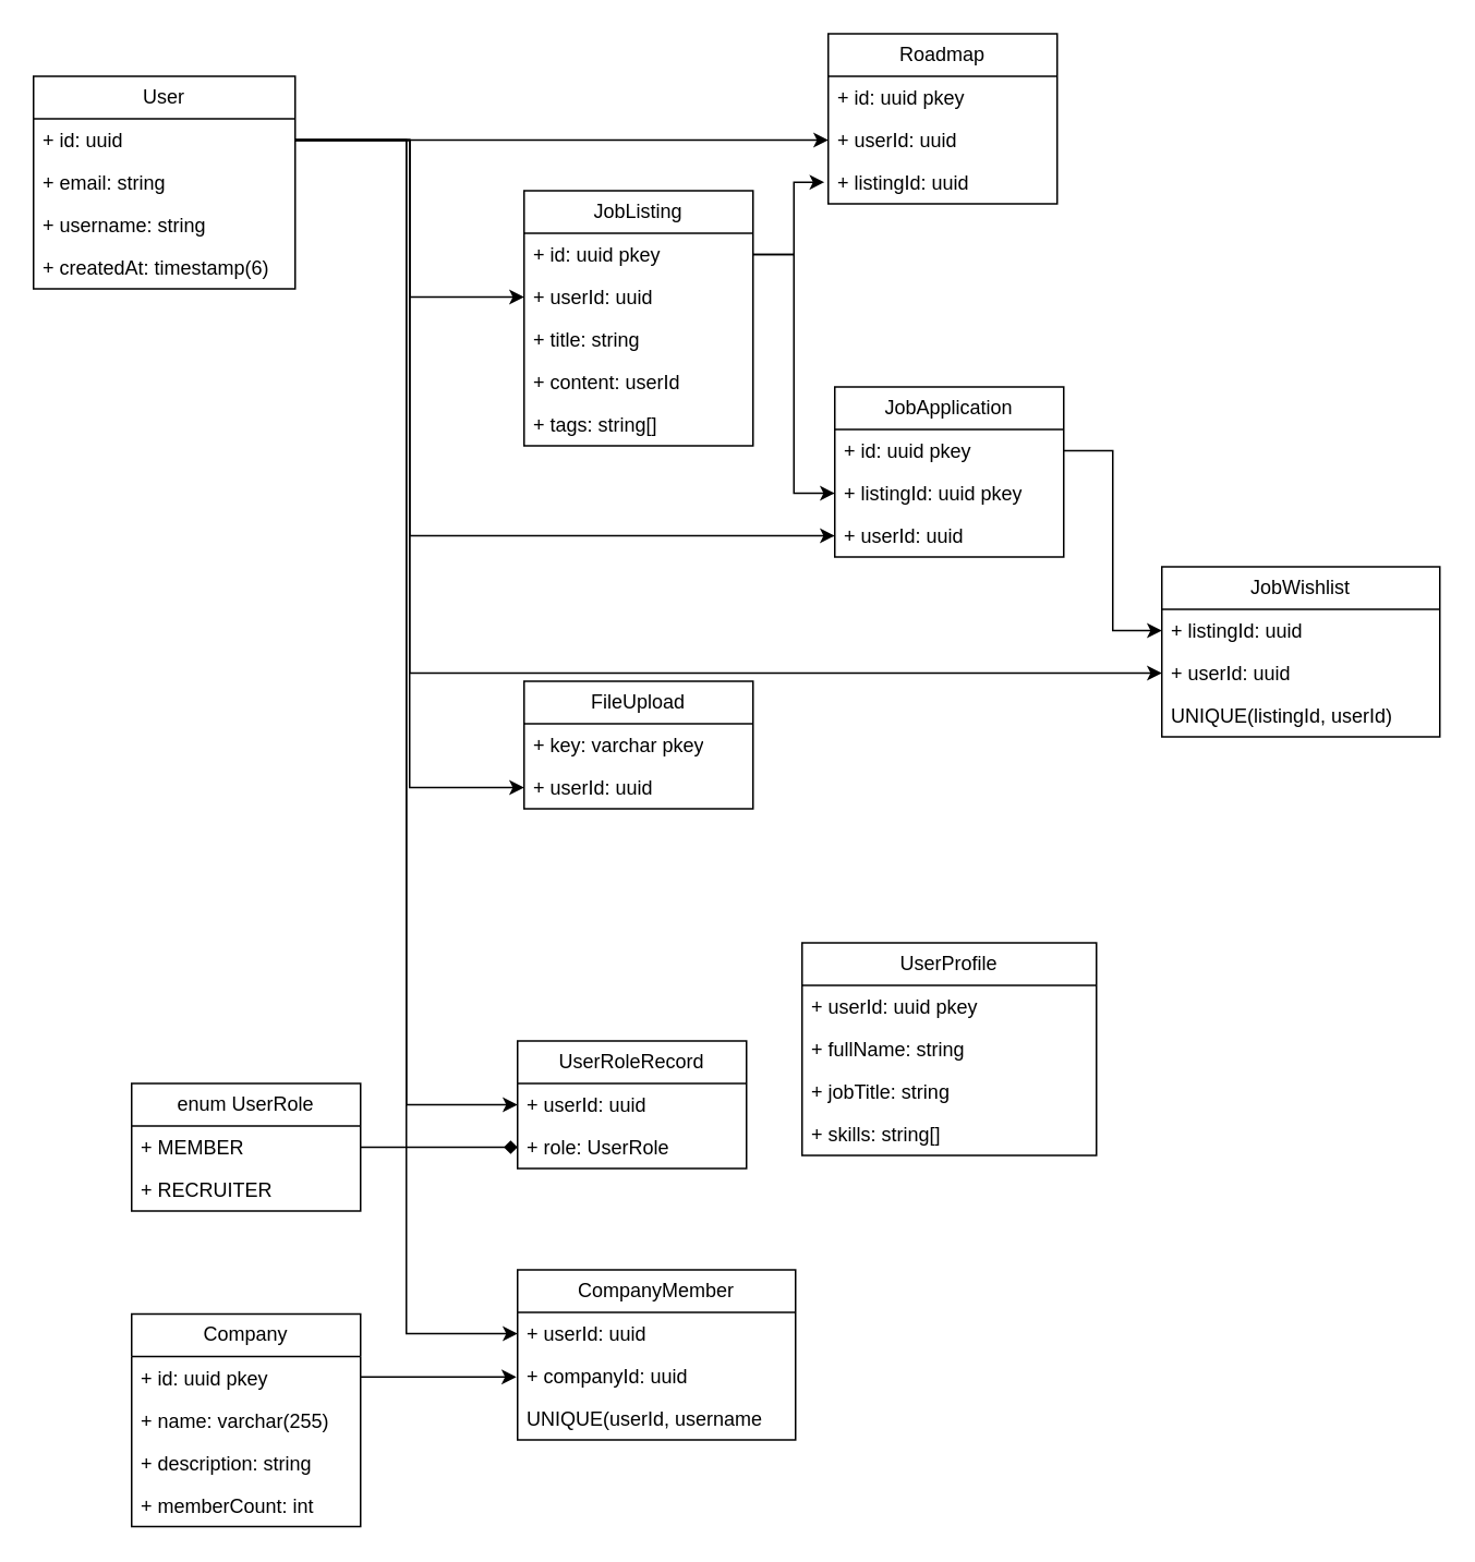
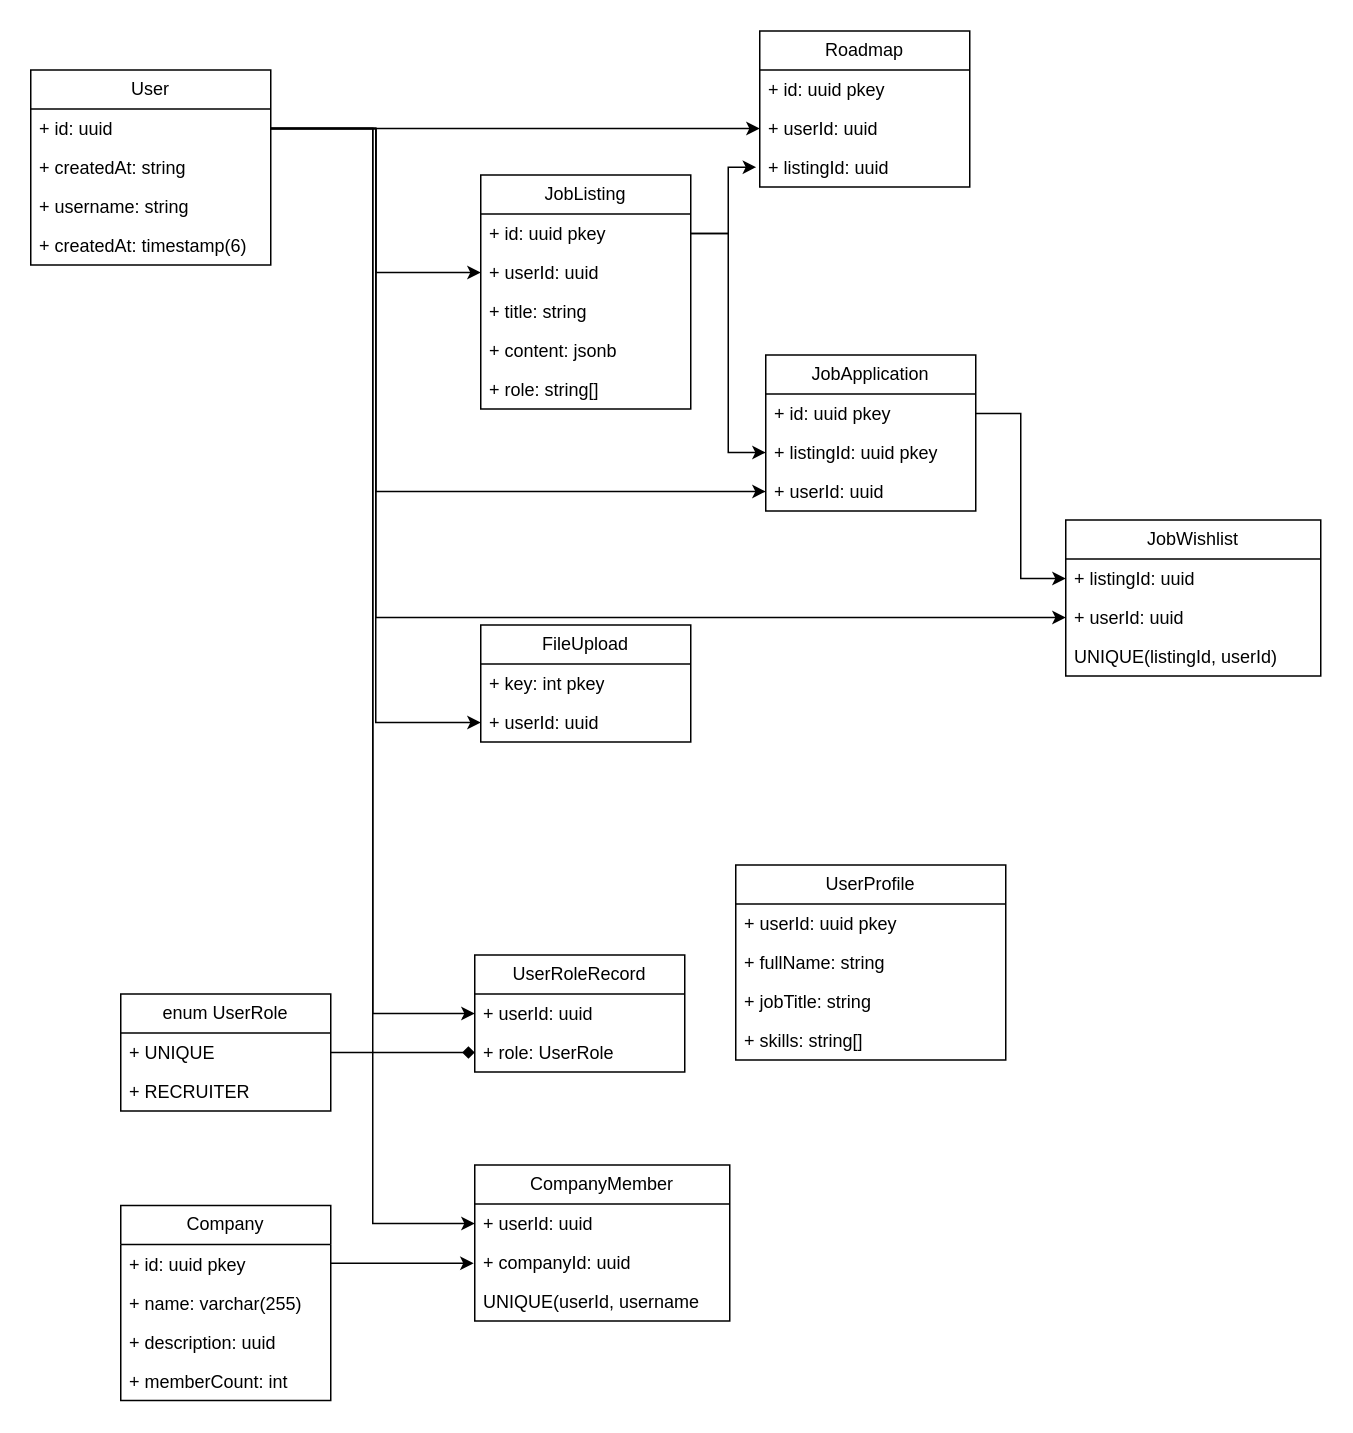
- <mxCell id="4" value="+ email: string" style="text;strokeColor=none;fillColor=none;align=left;verticalAlign=top;spacingLeft=4;spacingRight=4;overflow=hidden;rotatable=0;points=[[0,0.5],[1,0.5]];portConstraint=eastwest;whiteSpace=wrap;html=1;" vertex="1" parent="2"><mxGeometry y="52" width="160" height="26" as="geometry" /></mxCell>
+ <mxCell id="4" value="+ createdAt: string" style="text;strokeColor=none;fillColor=none;align=left;verticalAlign=top;spacingLeft=4;spacingRight=4;overflow=hidden;rotatable=0;points=[[0,0.5],[1,0.5]];portConstraint=eastwest;whiteSpace=wrap;html=1;" vertex="1" parent="2"><mxGeometry y="52" width="160" height="26" as="geometry" /></mxCell>
- <mxCell id="16" value="+ content: userId" style="text;strokeColor=none;fillColor=none;align=left;verticalAlign=top;spacingLeft=4;spacingRight=4;overflow=hidden;rotatable=0;points=[[0,0.5],[1,0.5]];portConstraint=eastwest;whiteSpace=wrap;html=1;" vertex="1" parent="12"><mxGeometry y="104" width="140" height="26" as="geometry" /></mxCell>
+ <mxCell id="16" value="+ content: jsonb" style="text;strokeColor=none;fillColor=none;align=left;verticalAlign=top;spacingLeft=4;spacingRight=4;overflow=hidden;rotatable=0;points=[[0,0.5],[1,0.5]];portConstraint=eastwest;whiteSpace=wrap;html=1;" vertex="1" parent="12"><mxGeometry y="104" width="140" height="26" as="geometry" /></mxCell>
- <mxCell id="17" value="+ tags: string[]" style="text;strokeColor=none;fillColor=none;align=left;verticalAlign=top;spacingLeft=4;spacingRight=4;overflow=hidden;rotatable=0;points=[[0,0.5],[1,0.5]];portConstraint=eastwest;whiteSpace=wrap;html=1;" vertex="1" parent="12"><mxGeometry y="130" width="140" height="26" as="geometry" /></mxCell>
+ <mxCell id="17" value="+ role: string[]" style="text;strokeColor=none;fillColor=none;align=left;verticalAlign=top;spacingLeft=4;spacingRight=4;overflow=hidden;rotatable=0;points=[[0,0.5],[1,0.5]];portConstraint=eastwest;whiteSpace=wrap;html=1;" vertex="1" parent="12"><mxGeometry y="130" width="140" height="26" as="geometry" /></mxCell>
- <mxCell id="26" value="+ key: varchar pkey" style="text;strokeColor=none;fillColor=none;align=left;verticalAlign=top;spacingLeft=4;spacingRight=4;overflow=hidden;rotatable=0;points=[[0,0.5],[1,0.5]];portConstraint=eastwest;whiteSpace=wrap;html=1;" vertex="1" parent="25"><mxGeometry y="26" width="140" height="26" as="geometry" /></mxCell>
+ <mxCell id="26" value="+ key: int pkey" style="text;strokeColor=none;fillColor=none;align=left;verticalAlign=top;spacingLeft=4;spacingRight=4;overflow=hidden;rotatable=0;points=[[0,0.5],[1,0.5]];portConstraint=eastwest;whiteSpace=wrap;html=1;" vertex="1" parent="25"><mxGeometry y="26" width="140" height="26" as="geometry" /></mxCell>
- <mxCell id="33" value="+ MEMBER" style="text;strokeColor=none;fillColor=none;align=left;verticalAlign=top;spacingLeft=4;spacingRight=4;overflow=hidden;rotatable=0;points=[[0,0.5],[1,0.5]];portConstraint=eastwest;whiteSpace=wrap;html=1;" vertex="1" parent="32"><mxGeometry y="26" width="140" height="26" as="geometry" /></mxCell>
+ <mxCell id="33" value="+ UNIQUE" style="text;strokeColor=none;fillColor=none;align=left;verticalAlign=top;spacingLeft=4;spacingRight=4;overflow=hidden;rotatable=0;points=[[0,0.5],[1,0.5]];portConstraint=eastwest;whiteSpace=wrap;html=1;" vertex="1" parent="32"><mxGeometry y="26" width="140" height="26" as="geometry" /></mxCell>
- <mxCell id="47" value="+ description: string" style="text;strokeColor=none;fillColor=none;align=left;verticalAlign=top;spacingLeft=4;spacingRight=4;overflow=hidden;rotatable=0;points=[[0,0.5],[1,0.5]];portConstraint=eastwest;whiteSpace=wrap;html=1;" vertex="1" parent="43"><mxGeometry y="78" width="140" height="26" as="geometry" /></mxCell>
+ <mxCell id="47" value="+ description: uuid" style="text;strokeColor=none;fillColor=none;align=left;verticalAlign=top;spacingLeft=4;spacingRight=4;overflow=hidden;rotatable=0;points=[[0,0.5],[1,0.5]];portConstraint=eastwest;whiteSpace=wrap;html=1;" vertex="1" parent="43"><mxGeometry y="78" width="140" height="26" as="geometry" /></mxCell>
